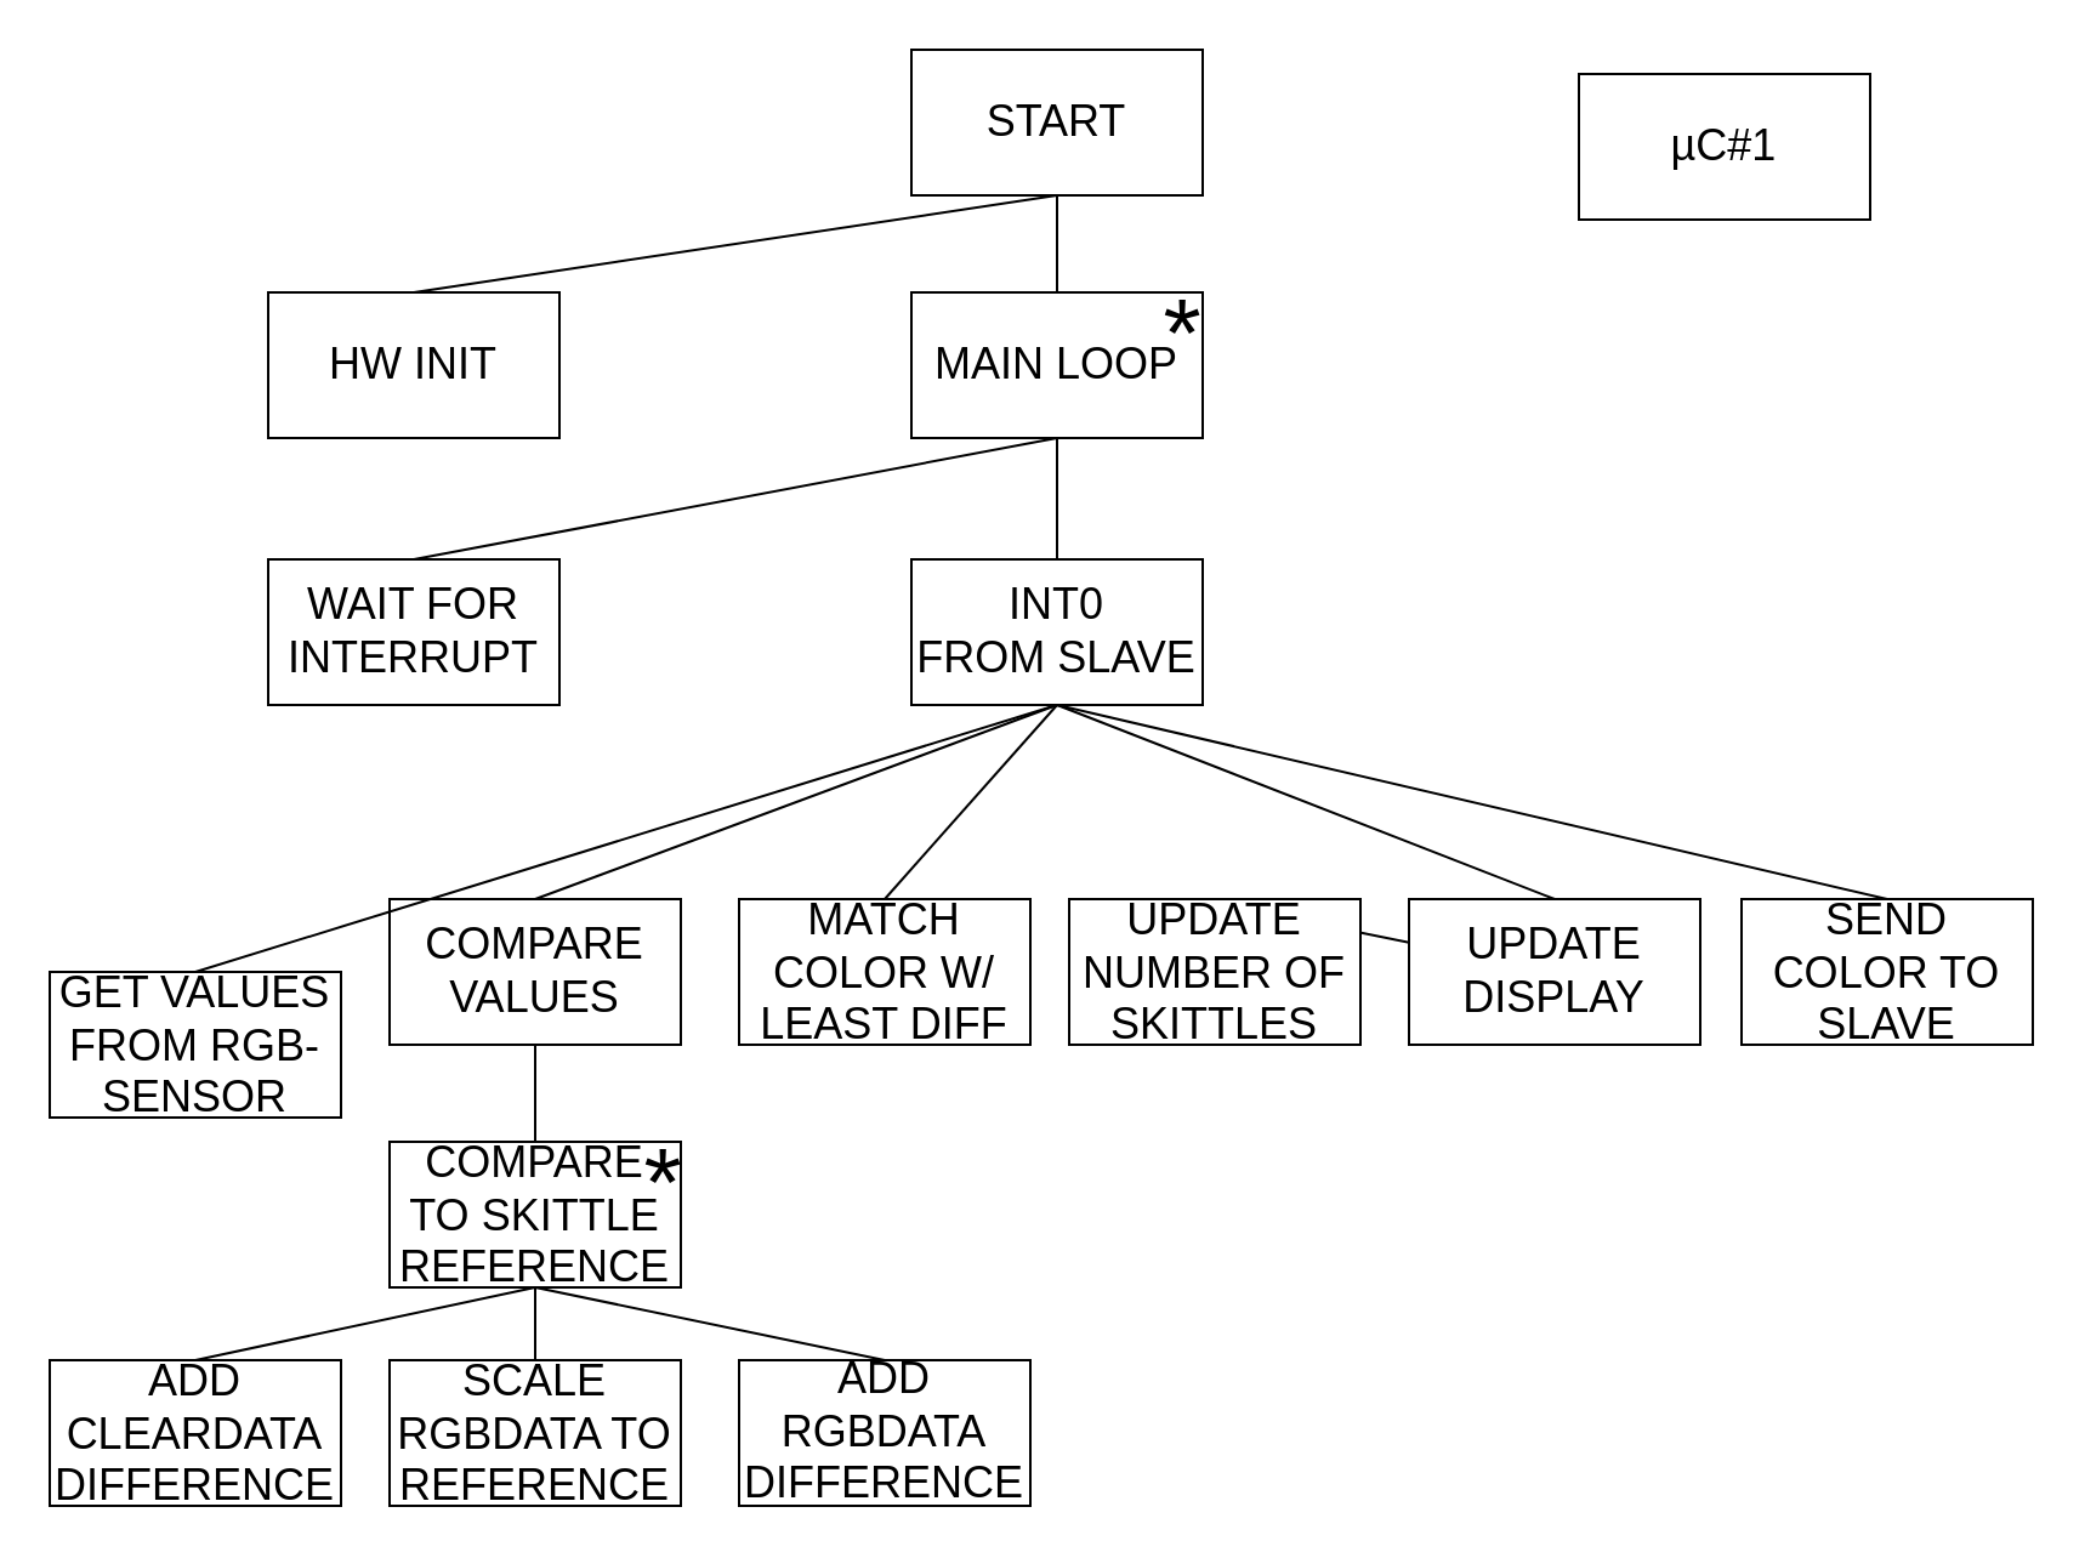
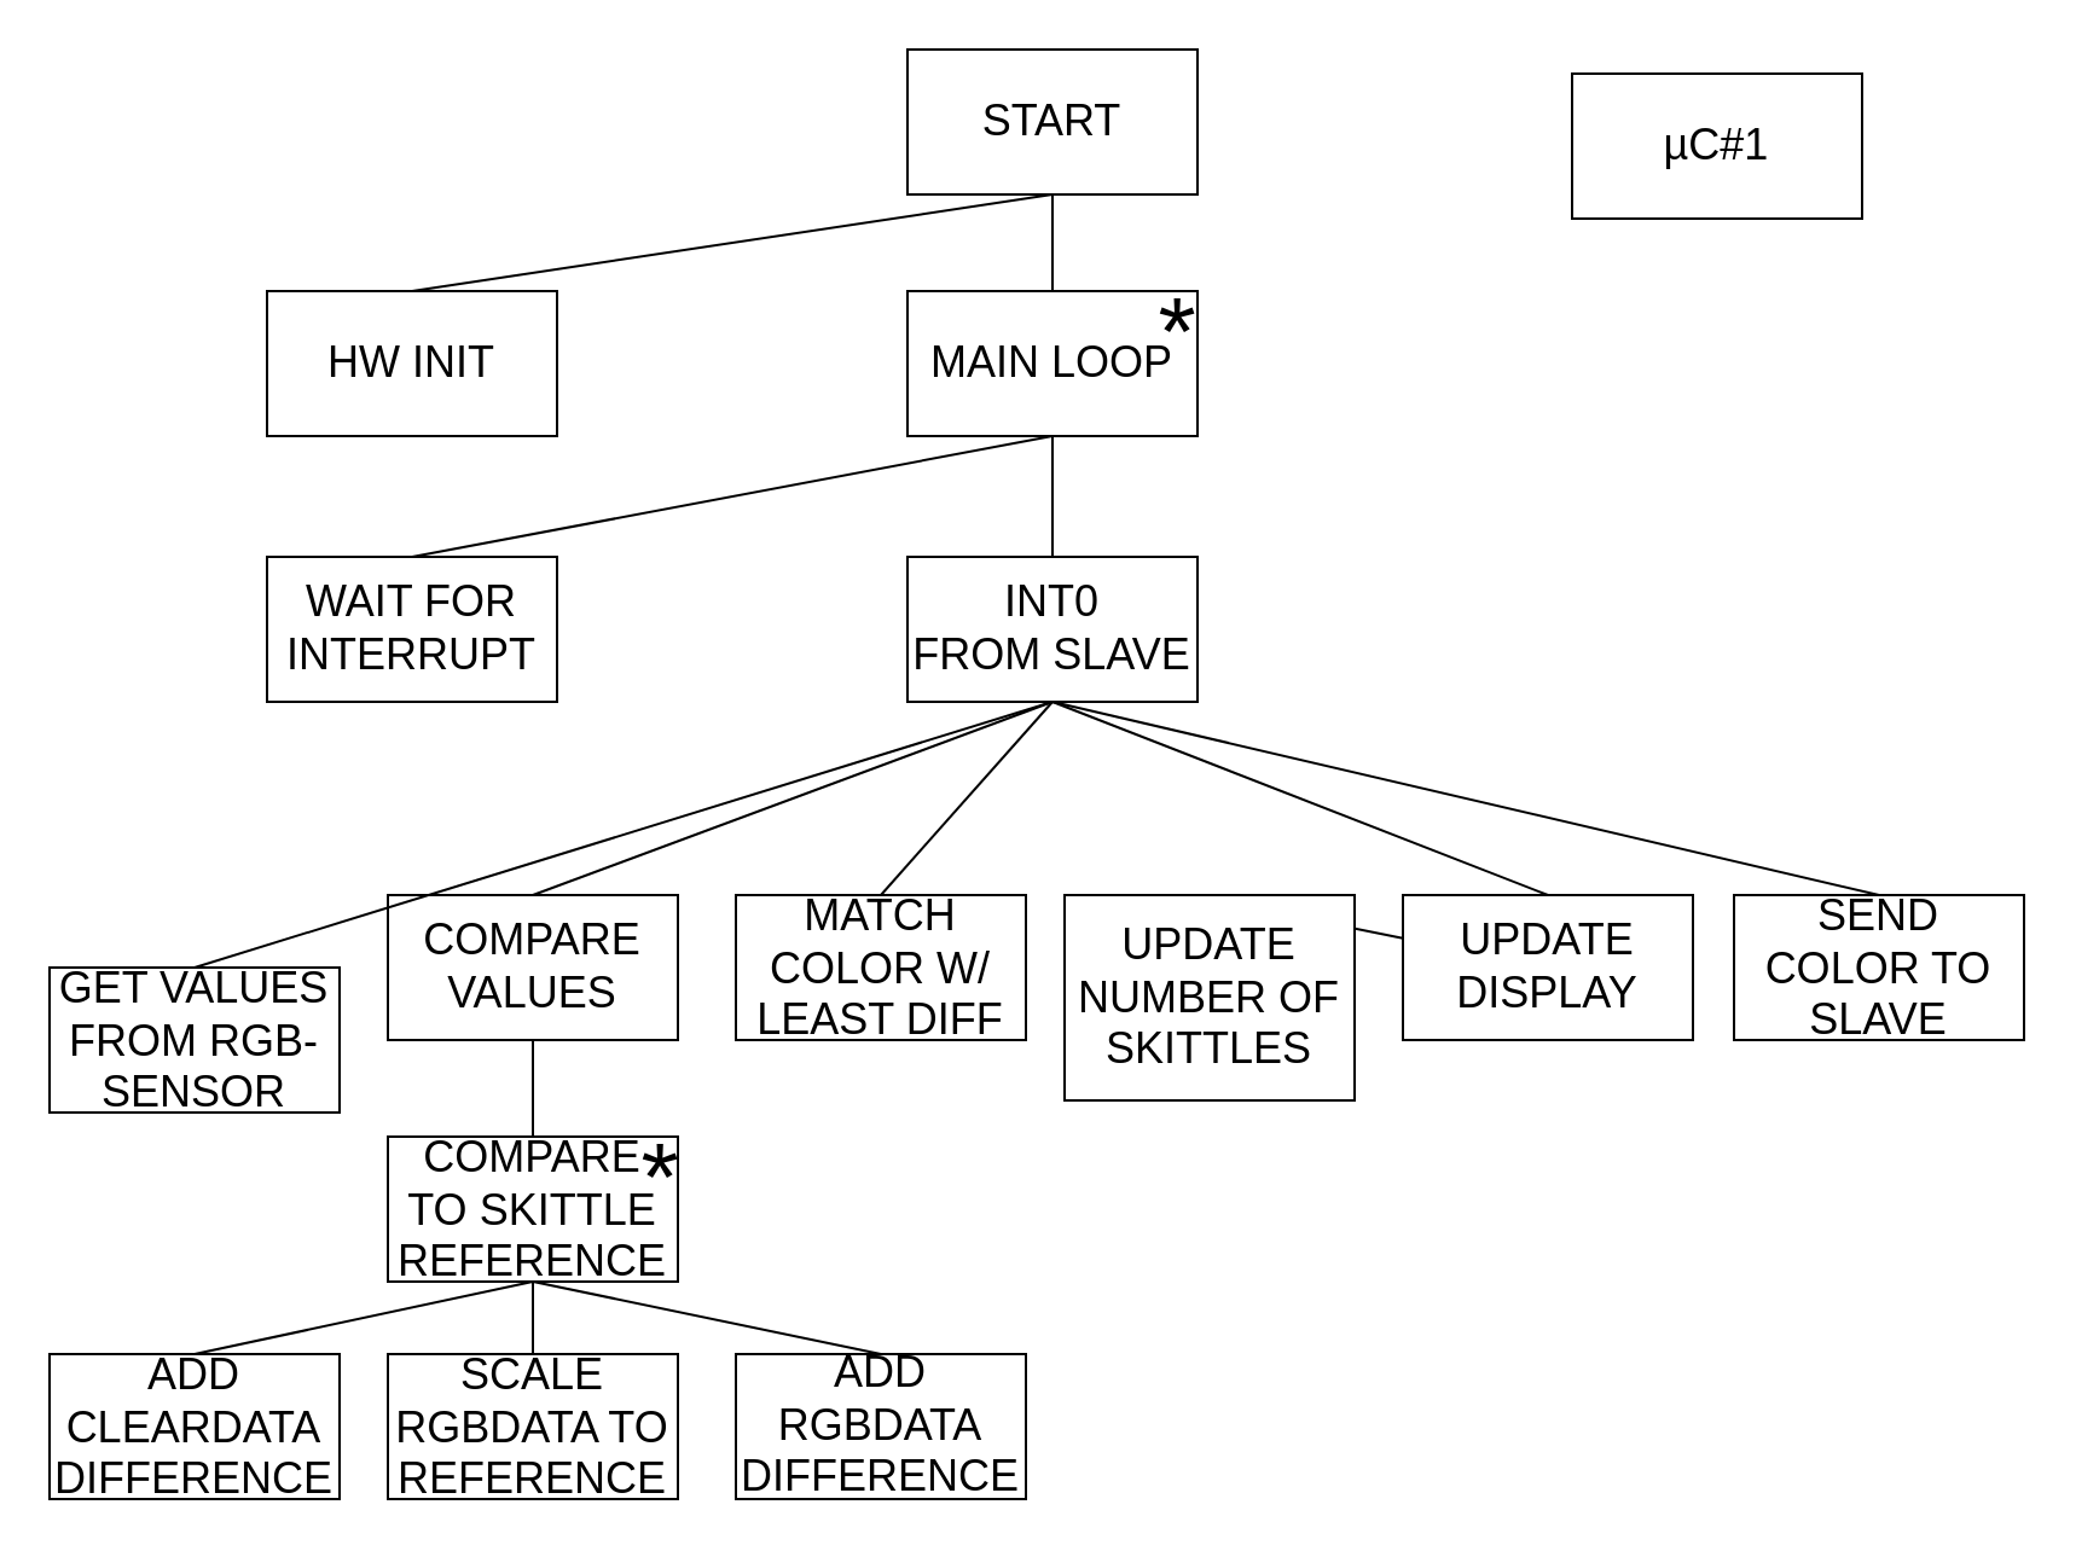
- <mxCell id="31" value="&lt;font style=&quot;font-size: 18px&quot;&gt;UPDATE NUMBER OF SKITTLES&lt;br&gt;&lt;/font&gt;" style="rounded=0;whiteSpace=wrap;html=1;spacingTop=1;" parent="1" vertex="1"><mxGeometry x="440" y="370" width="120" height="60" as="geometry" /></mxCell>
+ <mxCell id="31" value="&lt;font style=&quot;font-size: 18px&quot;&gt;UPDATE NUMBER OF SKITTLES&lt;br&gt;&lt;/font&gt;" style="rounded=0;whiteSpace=wrap;html=1;spacingTop=1;" parent="1" vertex="1"><mxGeometry x="440" y="370" width="120" height="85" as="geometry" /></mxCell>
